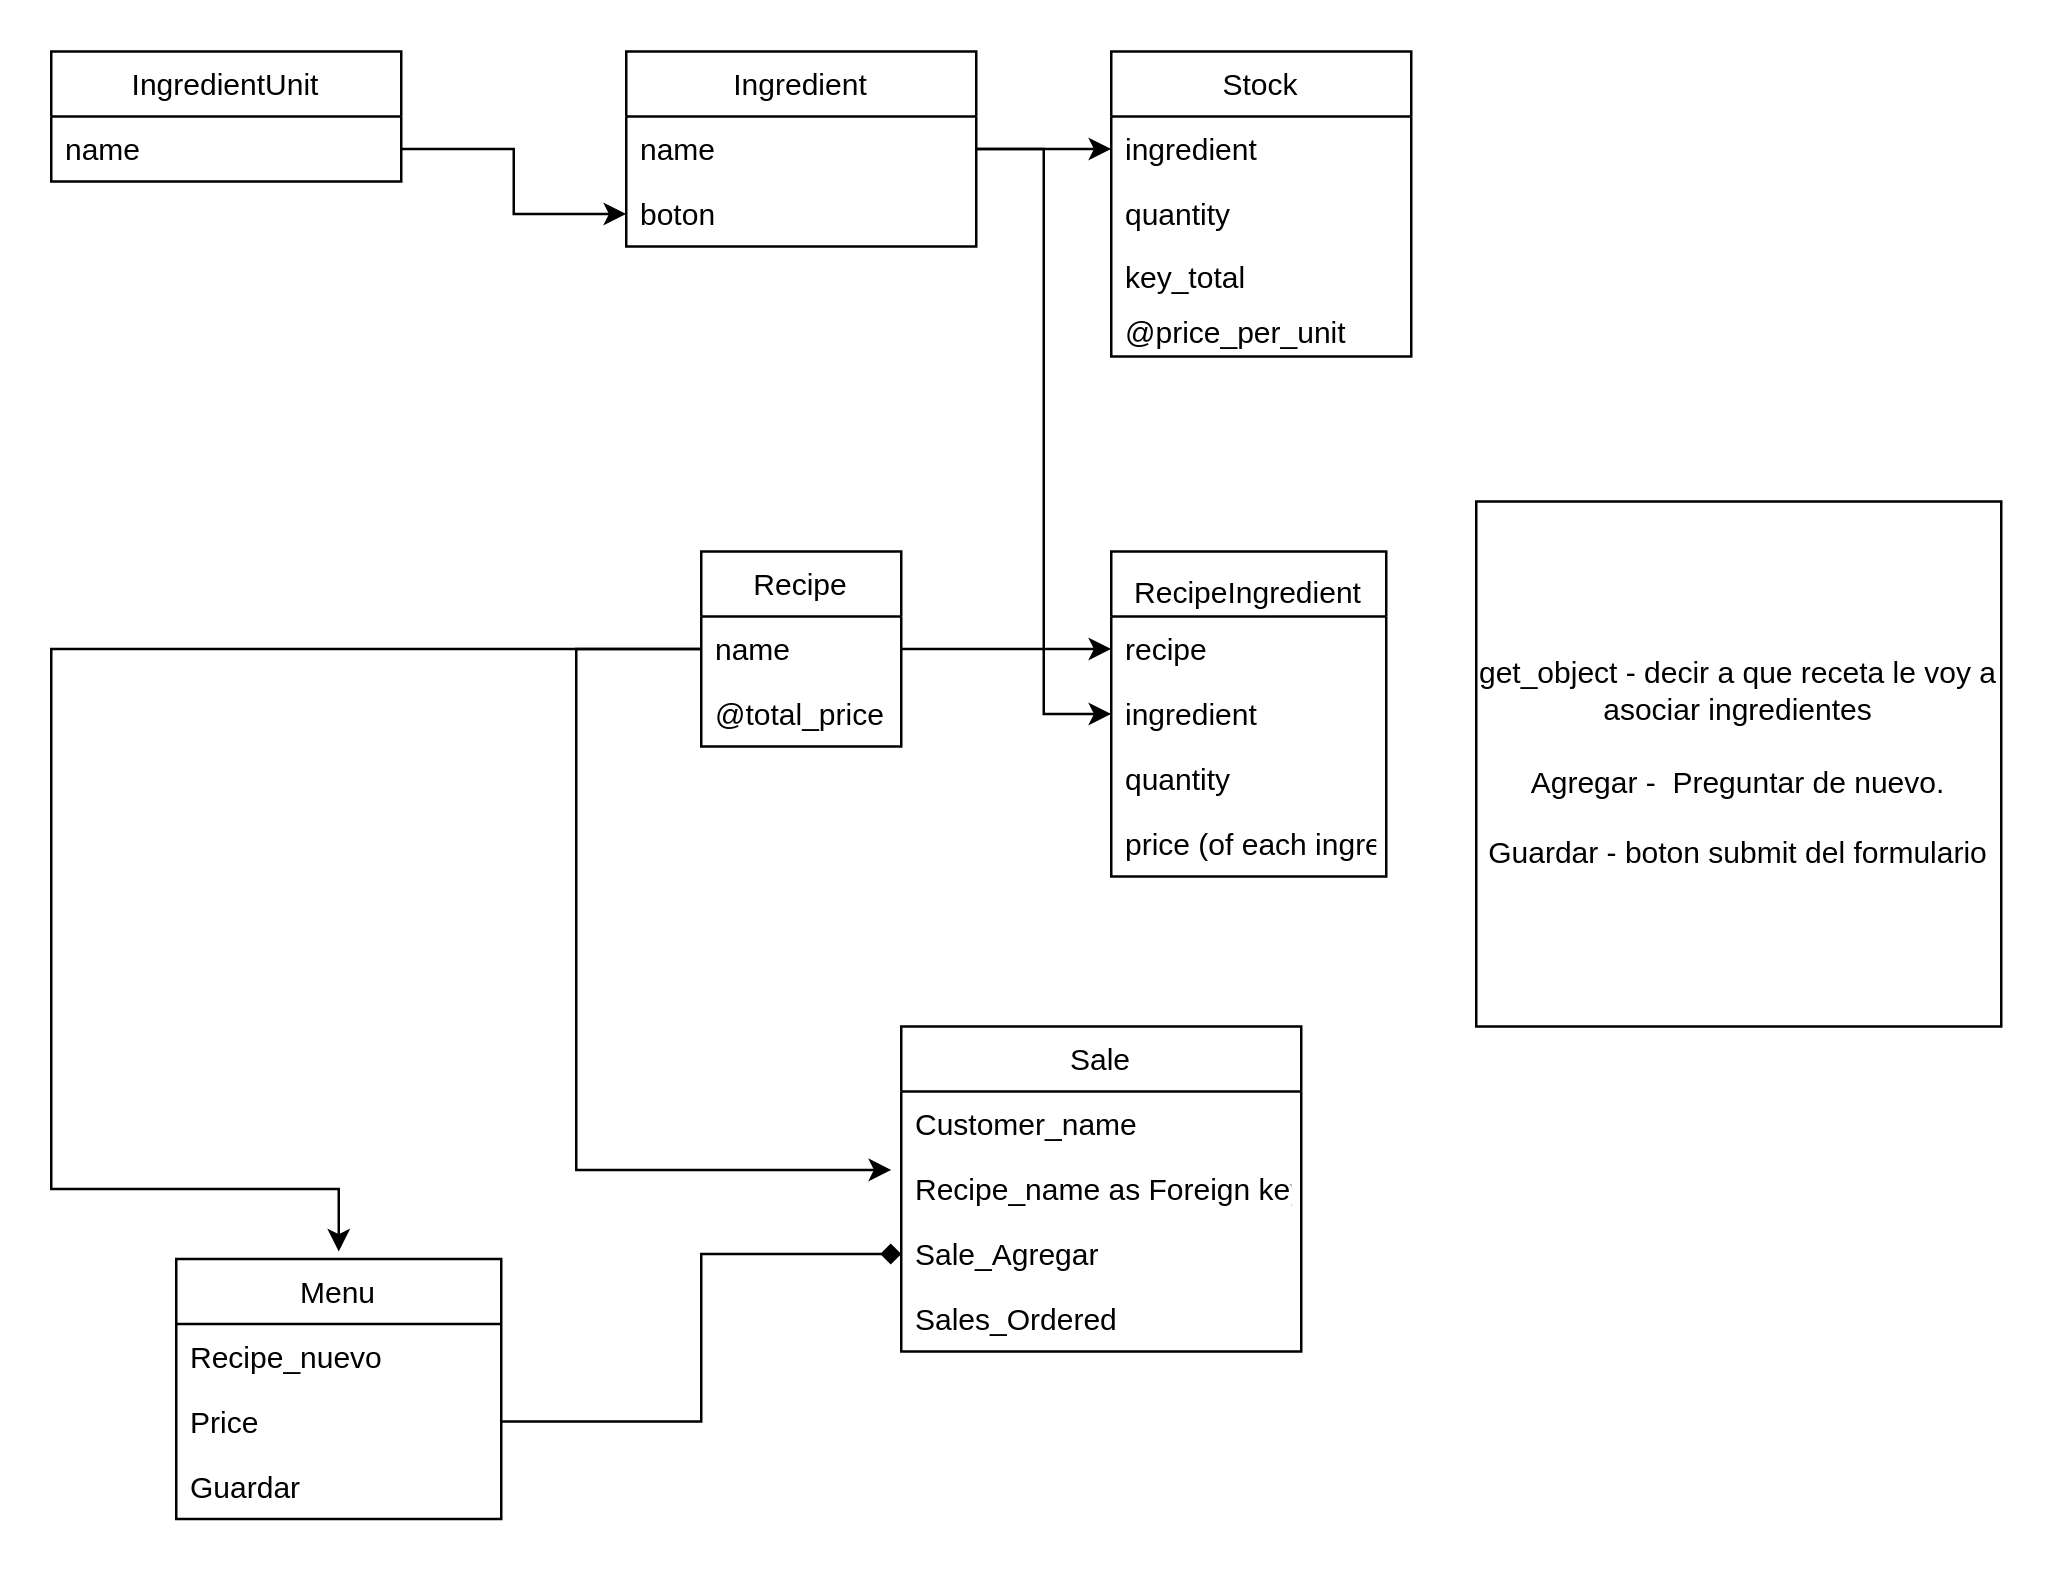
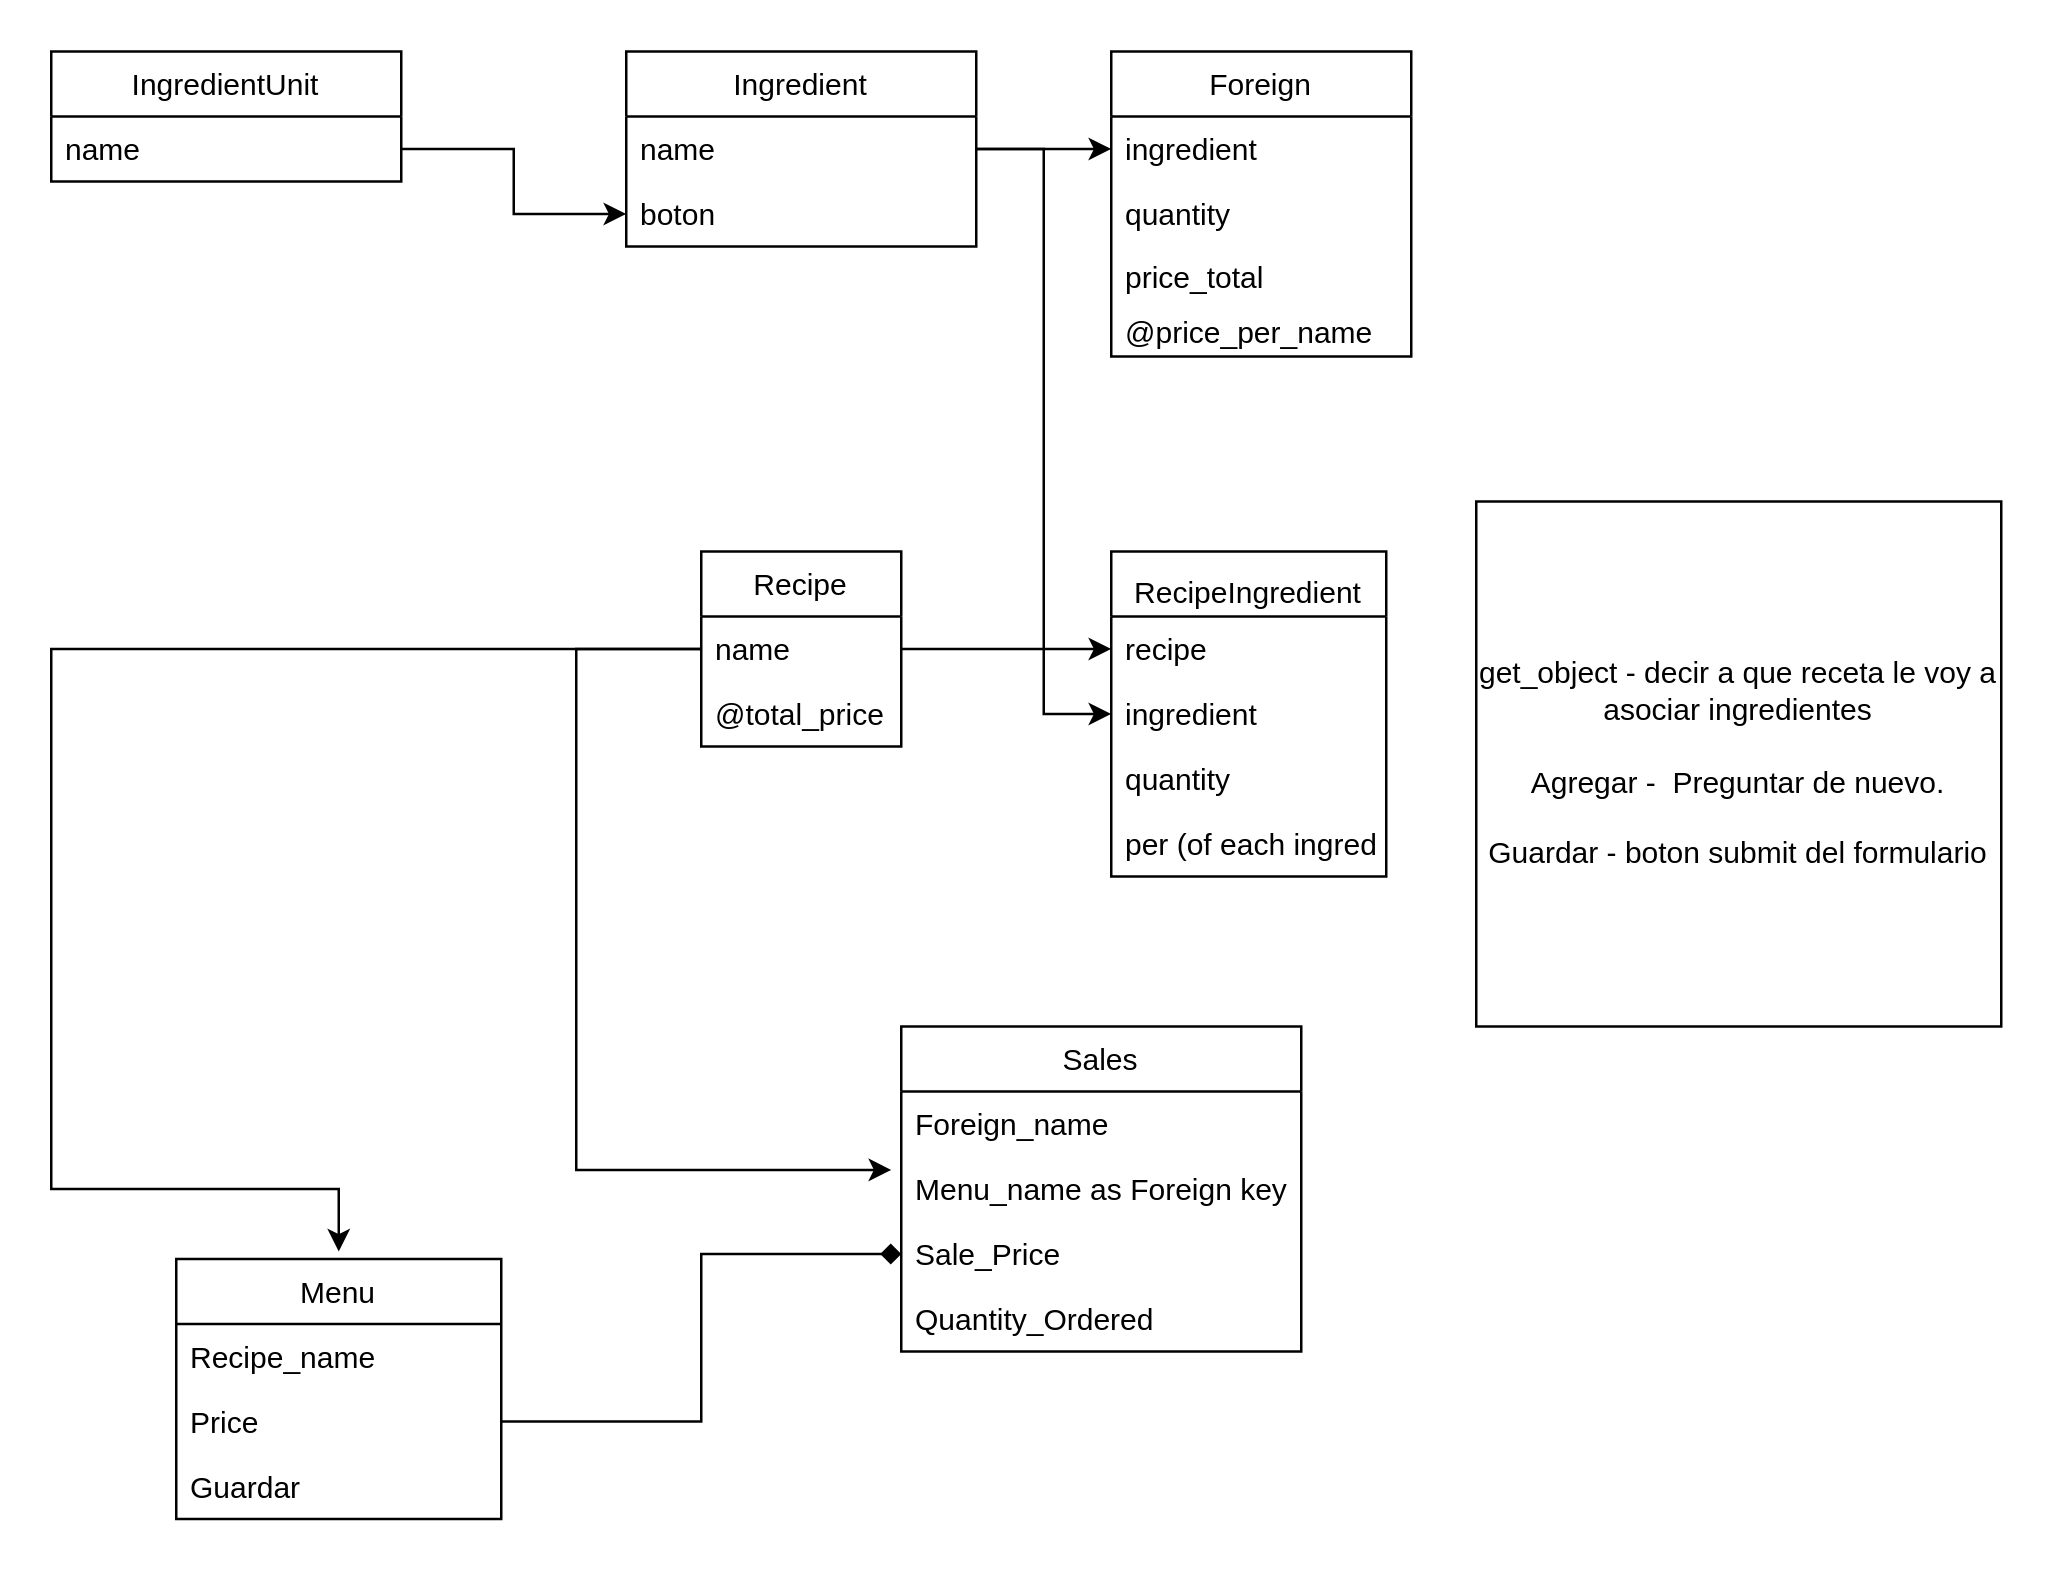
- <mxCell id="8" value="Stock" style="swimlane;fontStyle=0;childLayout=stackLayout;horizontal=1;startSize=26;horizontalStack=0;resizeParent=1;resizeParentMax=0;resizeLast=0;collapsible=1;marginBottom=0;" parent="1" vertex="1"><mxGeometry x="444" y="20" width="120" height="122" as="geometry" /></mxCell>
+ <mxCell id="8" value="Foreign" style="swimlane;fontStyle=0;childLayout=stackLayout;horizontal=1;startSize=26;horizontalStack=0;resizeParent=1;resizeParentMax=0;resizeLast=0;collapsible=1;marginBottom=0;" parent="1" vertex="1"><mxGeometry x="444" y="20" width="120" height="122" as="geometry" /></mxCell>
- <mxCell id="11" value="key_total" style="text;strokeColor=none;fillColor=none;align=left;verticalAlign=bottom;spacingLeft=4;spacingRight=4;overflow=hidden;rotatable=0;points=[[0,0.5],[1,0.5]];portConstraint=eastwest;" parent="8" vertex="1"><mxGeometry y="78" width="120" height="22" as="geometry" /></mxCell>
+ <mxCell id="11" value="price_total" style="text;strokeColor=none;fillColor=none;align=left;verticalAlign=bottom;spacingLeft=4;spacingRight=4;overflow=hidden;rotatable=0;points=[[0,0.5],[1,0.5]];portConstraint=eastwest;" parent="8" vertex="1"><mxGeometry y="78" width="120" height="22" as="geometry" /></mxCell>
- <mxCell id="12" value="@price_per_unit" style="text;strokeColor=none;fillColor=none;align=left;verticalAlign=bottom;spacingLeft=4;spacingRight=4;overflow=hidden;rotatable=0;points=[[0,0.5],[1,0.5]];portConstraint=eastwest;" parent="8" vertex="1"><mxGeometry y="100" width="120" height="22" as="geometry" /></mxCell>
+ <mxCell id="12" value="@price_per_name" style="text;strokeColor=none;fillColor=none;align=left;verticalAlign=bottom;spacingLeft=4;spacingRight=4;overflow=hidden;rotatable=0;points=[[0,0.5],[1,0.5]];portConstraint=eastwest;" parent="8" vertex="1"><mxGeometry y="100" width="120" height="22" as="geometry" /></mxCell>
- <mxCell id="18" value="price (of each ingredient)&#10;" style="text;strokeColor=none;fillColor=none;align=left;verticalAlign=top;spacingLeft=4;spacingRight=4;overflow=hidden;rotatable=0;points=[[0,0.5],[1,0.5]];portConstraint=eastwest;" parent="14" vertex="1"><mxGeometry y="104" width="110" height="26" as="geometry" /></mxCell>
+ <mxCell id="18" value="per (of each ingredient)&#10;" style="text;strokeColor=none;fillColor=none;align=left;verticalAlign=top;spacingLeft=4;spacingRight=4;overflow=hidden;rotatable=0;points=[[0,0.5],[1,0.5]];portConstraint=eastwest;" parent="14" vertex="1"><mxGeometry y="104" width="110" height="26" as="geometry" /></mxCell>
- <mxCell id="21" value="Sale" style="swimlane;fontStyle=0;childLayout=stackLayout;horizontal=1;startSize=26;horizontalStack=0;resizeParent=1;resizeParentMax=0;resizeLast=0;collapsible=1;marginBottom=0;" parent="1" vertex="1"><mxGeometry x="360" y="410" width="160" height="130" as="geometry" /></mxCell>
+ <mxCell id="21" value="Sales" style="swimlane;fontStyle=0;childLayout=stackLayout;horizontal=1;startSize=26;horizontalStack=0;resizeParent=1;resizeParentMax=0;resizeLast=0;collapsible=1;marginBottom=0;" parent="1" vertex="1"><mxGeometry x="360" y="410" width="160" height="130" as="geometry" /></mxCell>
- <mxCell id="22" value="Customer_name" style="text;strokeColor=none;fillColor=none;align=left;verticalAlign=top;spacingLeft=4;spacingRight=4;overflow=hidden;rotatable=0;points=[[0,0.5],[1,0.5]];portConstraint=eastwest;" parent="21" vertex="1"><mxGeometry y="26" width="160" height="26" as="geometry" /></mxCell>
+ <mxCell id="22" value="Foreign_name" style="text;strokeColor=none;fillColor=none;align=left;verticalAlign=top;spacingLeft=4;spacingRight=4;overflow=hidden;rotatable=0;points=[[0,0.5],[1,0.5]];portConstraint=eastwest;" parent="21" vertex="1"><mxGeometry y="26" width="160" height="26" as="geometry" /></mxCell>
- <mxCell id="23" value="Recipe_name as Foreign key" style="text;strokeColor=none;fillColor=none;align=left;verticalAlign=top;spacingLeft=4;spacingRight=4;overflow=hidden;rotatable=0;points=[[0,0.5],[1,0.5]];portConstraint=eastwest;" parent="21" vertex="1"><mxGeometry y="52" width="160" height="26" as="geometry" /></mxCell>
+ <mxCell id="23" value="Menu_name as Foreign key" style="text;strokeColor=none;fillColor=none;align=left;verticalAlign=top;spacingLeft=4;spacingRight=4;overflow=hidden;rotatable=0;points=[[0,0.5],[1,0.5]];portConstraint=eastwest;" parent="21" vertex="1"><mxGeometry y="52" width="160" height="26" as="geometry" /></mxCell>
- <mxCell id="24" value="Sale_Agregar" style="text;strokeColor=none;fillColor=none;align=left;verticalAlign=top;spacingLeft=4;spacingRight=4;overflow=hidden;rotatable=0;points=[[0,0.5],[1,0.5]];portConstraint=eastwest;" parent="21" vertex="1"><mxGeometry y="78" width="160" height="26" as="geometry" /></mxCell>
+ <mxCell id="24" value="Sale_Price" style="text;strokeColor=none;fillColor=none;align=left;verticalAlign=top;spacingLeft=4;spacingRight=4;overflow=hidden;rotatable=0;points=[[0,0.5],[1,0.5]];portConstraint=eastwest;" parent="21" vertex="1"><mxGeometry y="78" width="160" height="26" as="geometry" /></mxCell>
- <mxCell id="25" value="Sales_Ordered" style="text;strokeColor=none;fillColor=none;align=left;verticalAlign=top;spacingLeft=4;spacingRight=4;overflow=hidden;rotatable=0;points=[[0,0.5],[1,0.5]];portConstraint=eastwest;" parent="21" vertex="1"><mxGeometry y="104" width="160" height="26" as="geometry" /></mxCell>
+ <mxCell id="25" value="Quantity_Ordered" style="text;strokeColor=none;fillColor=none;align=left;verticalAlign=top;spacingLeft=4;spacingRight=4;overflow=hidden;rotatable=0;points=[[0,0.5],[1,0.5]];portConstraint=eastwest;" parent="21" vertex="1"><mxGeometry y="104" width="160" height="26" as="geometry" /></mxCell>
- <mxCell id="28" value="Recipe_nuevo" style="text;strokeColor=none;fillColor=none;align=left;verticalAlign=top;spacingLeft=4;spacingRight=4;overflow=hidden;rotatable=0;points=[[0,0.5],[1,0.5]];portConstraint=eastwest;" parent="27" vertex="1"><mxGeometry y="26" width="130" height="26" as="geometry" /></mxCell>
+ <mxCell id="28" value="Recipe_name" style="text;strokeColor=none;fillColor=none;align=left;verticalAlign=top;spacingLeft=4;spacingRight=4;overflow=hidden;rotatable=0;points=[[0,0.5],[1,0.5]];portConstraint=eastwest;" parent="27" vertex="1"><mxGeometry y="26" width="130" height="26" as="geometry" /></mxCell>
